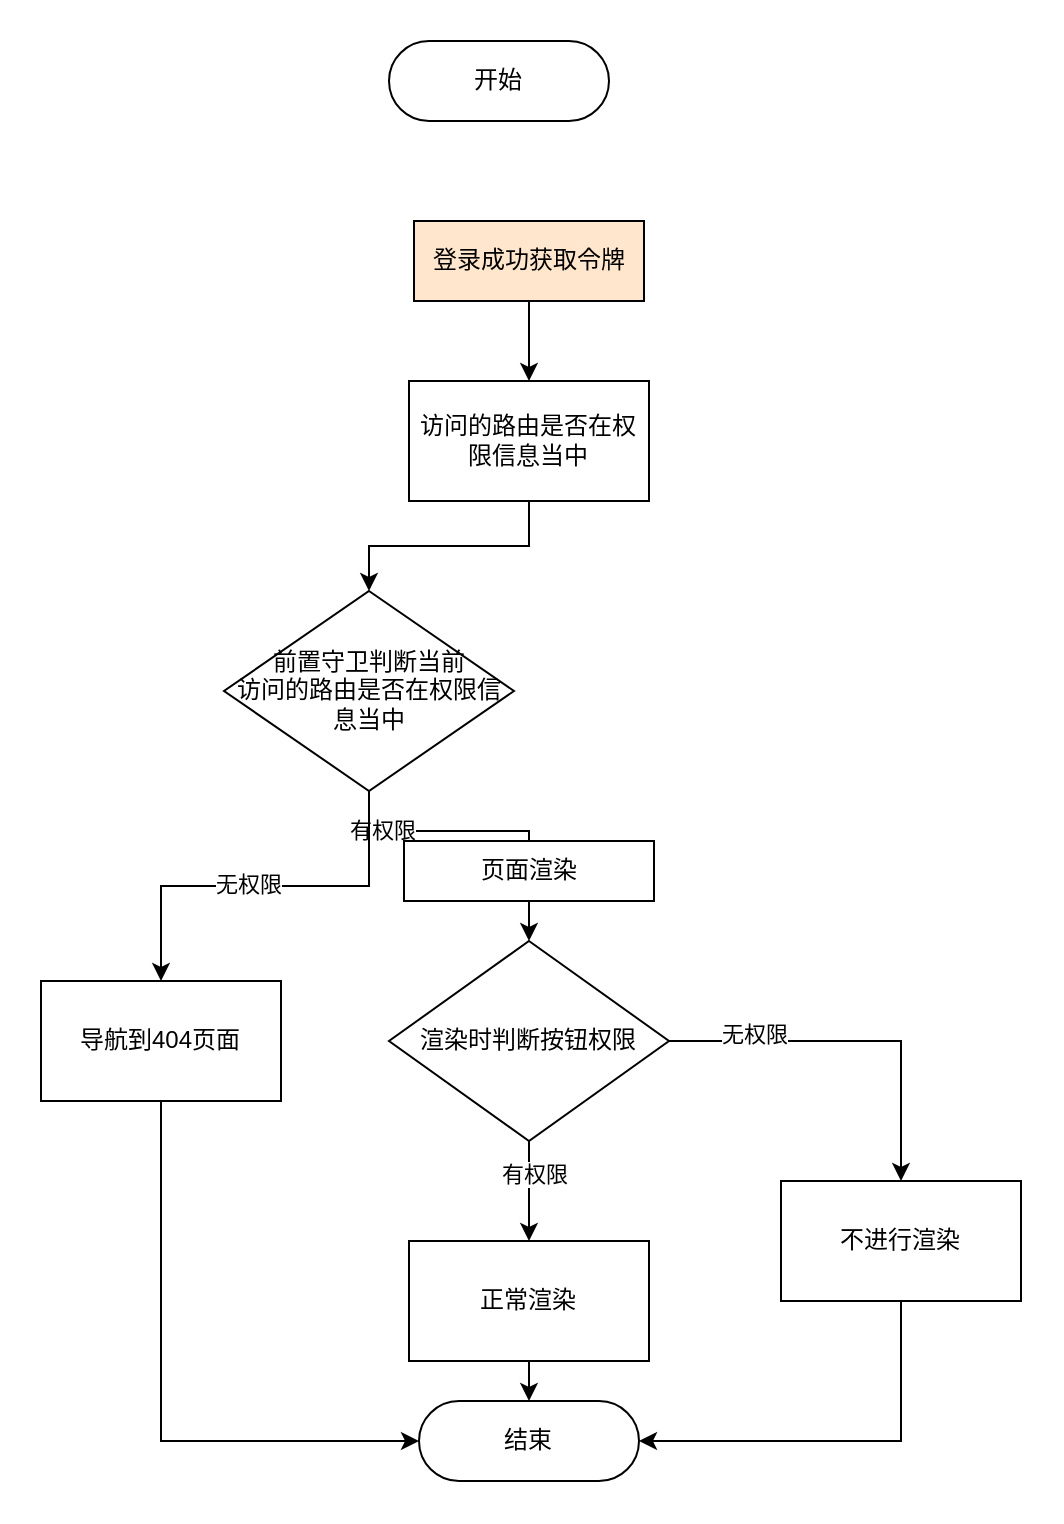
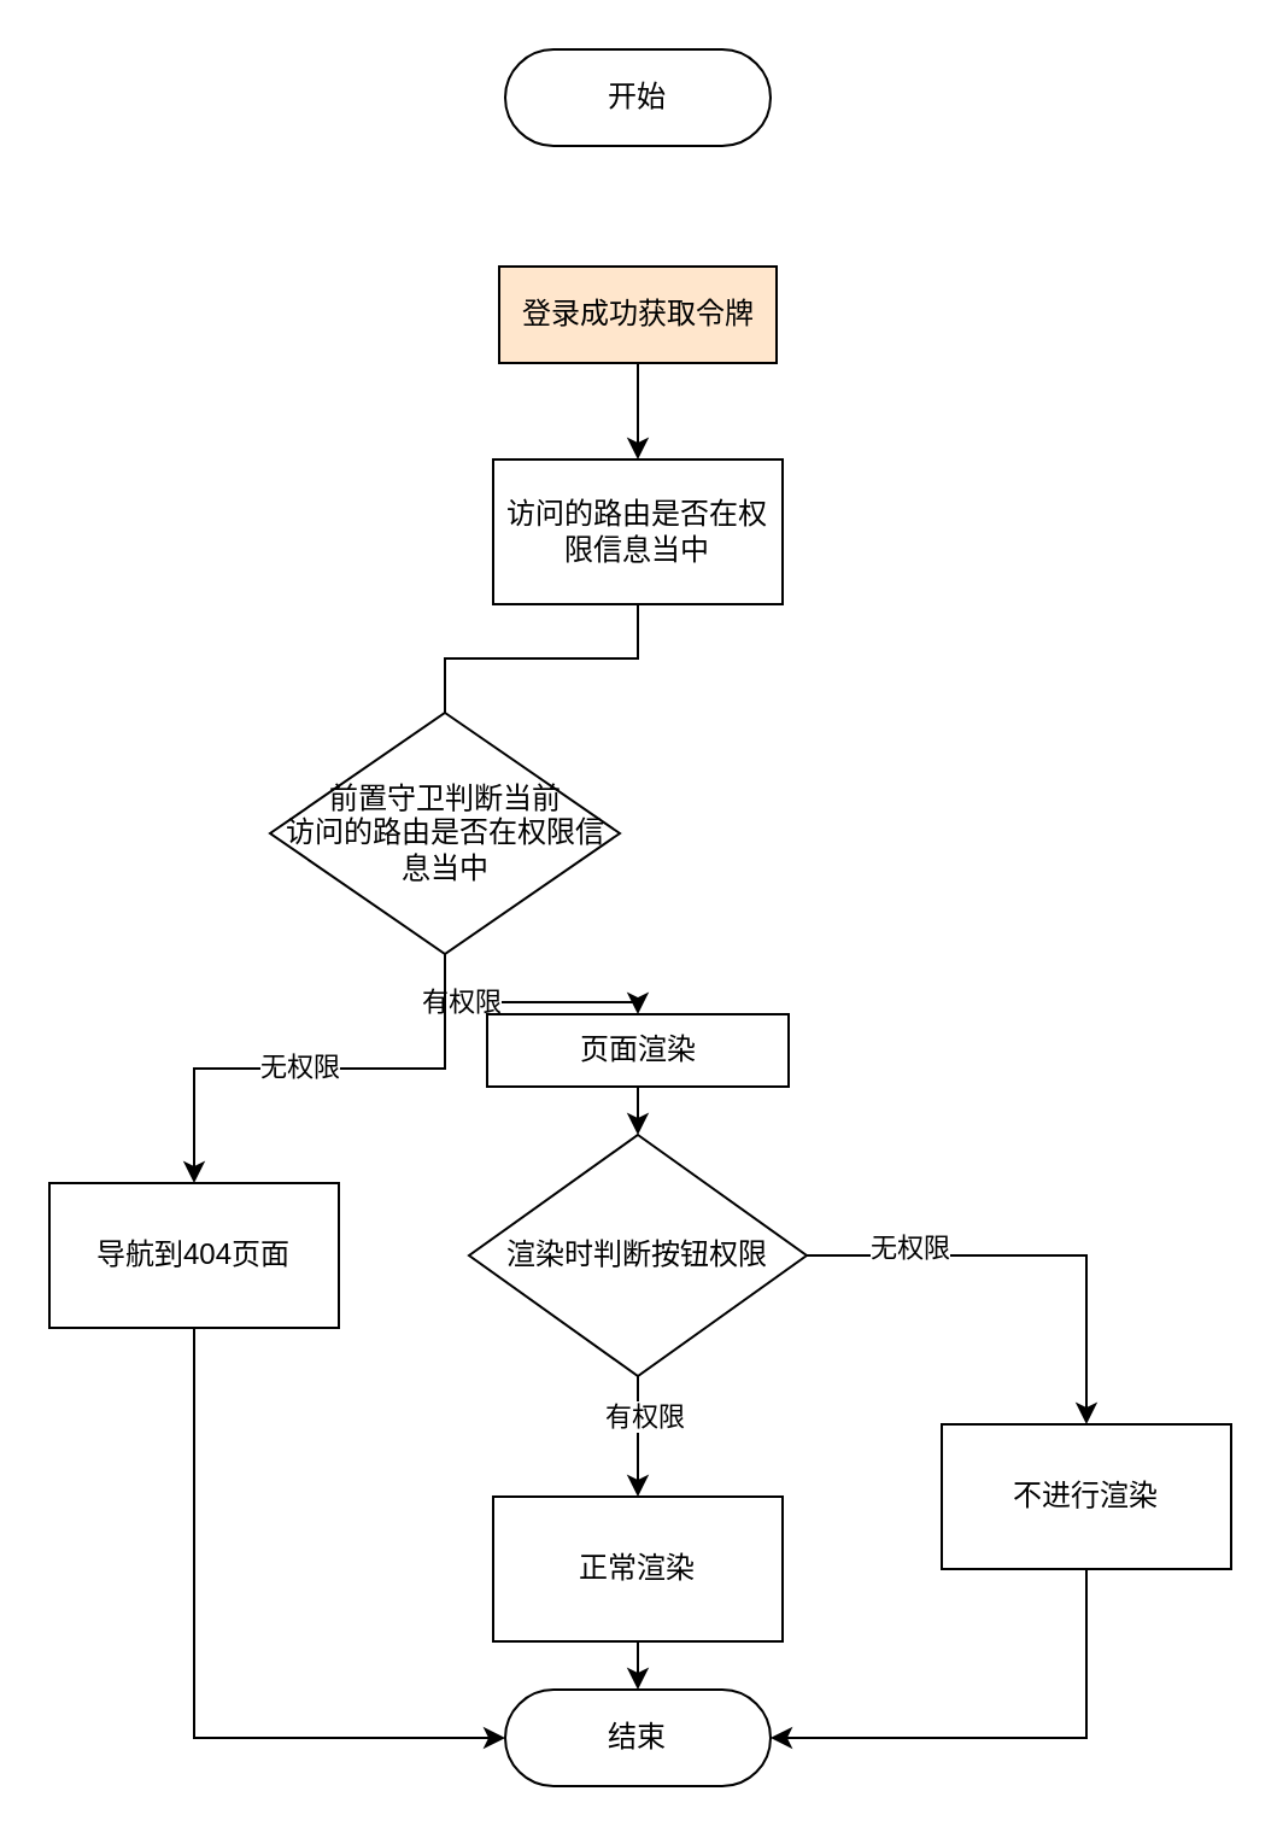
- <mxCell id="2" value="开始" style="rounded=1;whiteSpace=wrap;html=1;arcSize=50;" vertex="1" parent="1"><mxGeometry x="194" y="20" width="110" height="40" as="geometry" /></mxCell>
+ <mxCell id="2" value="开始" style="rounded=1;whiteSpace=wrap;html=1;arcSize=50;" vertex="1" parent="1"><mxGeometry x="209" y="20" width="110" height="40" as="geometry" /></mxCell>
- <mxCell id="5" style="edgeStyle=orthogonalEdgeStyle;rounded=0;orthogonalLoop=1;jettySize=auto;html=1;exitX=0.5;exitY=1;exitDx=0;exitDy=0;entryX=0.5;entryY=0;entryDx=0;entryDy=0;" edge="1" parent="1" source="6" target="11"><mxGeometry relative="1" as="geometry" /></mxCell>
+ <mxCell id="5" style="edgeStyle=orthogonalEdgeStyle;rounded=0;orthogonalLoop=1;jettySize=auto;html=1;exitX=0.5;exitY=1;exitDx=0;exitDy=0;entryX=0.5;entryY=0;entryDx=0;entryDy=0;endArrow=none;" edge="1" parent="1" source="6" target="11"><mxGeometry relative="1" as="geometry" /></mxCell>
- <mxCell id="7" style="edgeStyle=orthogonalEdgeStyle;rounded=0;orthogonalLoop=1;jettySize=auto;html=1;exitX=0.5;exitY=1;exitDx=0;exitDy=0;entryX=0.5;entryY=0;entryDx=0;entryDy=0;endArrow=none;" edge="1" parent="1" source="11" target="13"><mxGeometry relative="1" as="geometry" /></mxCell>
+ <mxCell id="7" style="edgeStyle=orthogonalEdgeStyle;rounded=0;orthogonalLoop=1;jettySize=auto;html=1;exitX=0.5;exitY=1;exitDx=0;exitDy=0;entryX=0.5;entryY=0;entryDx=0;entryDy=0;" edge="1" parent="1" source="11" target="13"><mxGeometry relative="1" as="geometry" /></mxCell>
